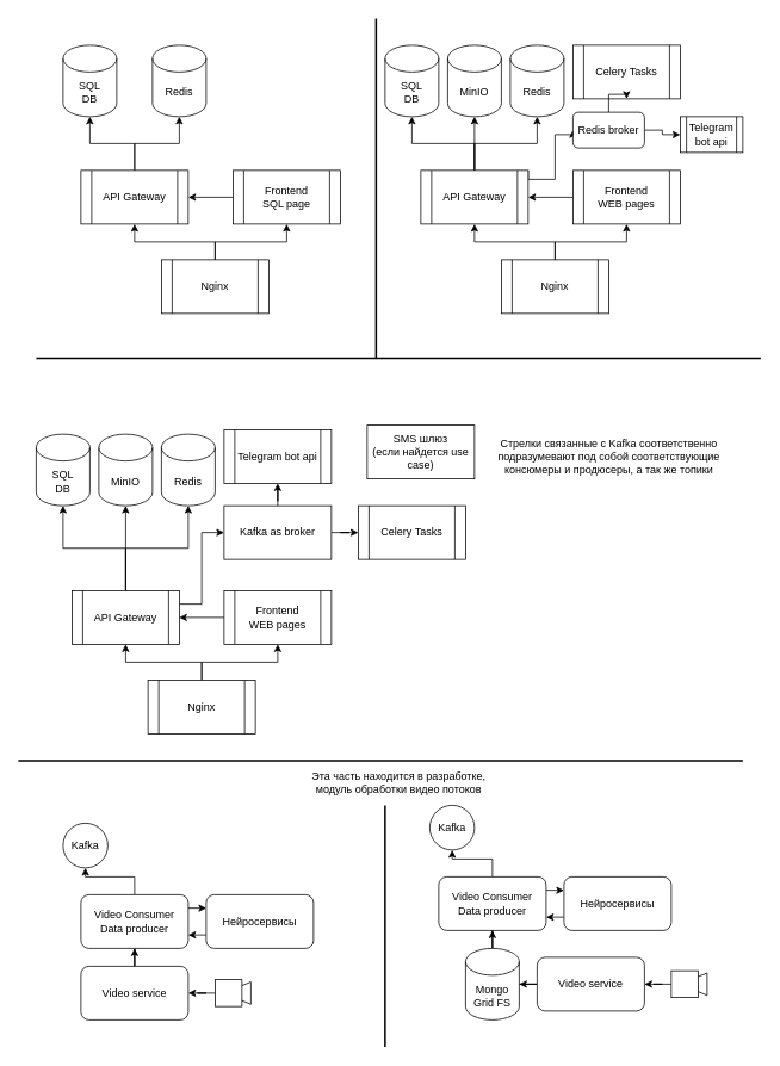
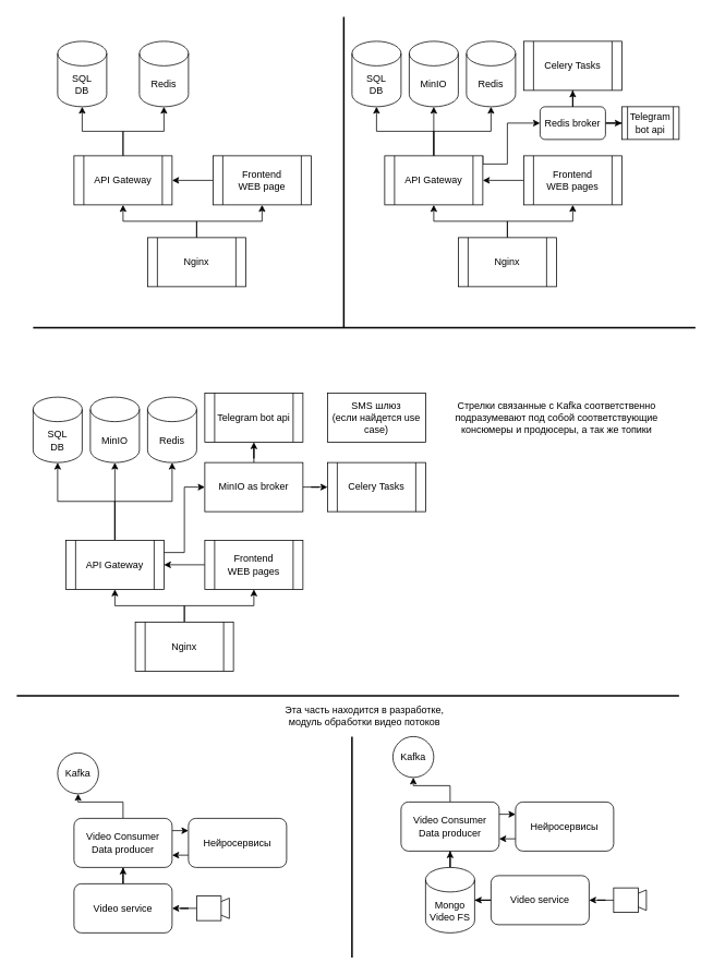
- <mxCell id="29" value="Redis broker" style="rounded=1;whiteSpace=wrap;html=1;" vertex="1" parent="1"><mxGeometry x="640" y="125" width="80" height="40" as="geometry" /></mxCell>
+ <mxCell id="29" value="Redis broker" style="rounded=1;whiteSpace=wrap;html=1;" vertex="1" parent="1"><mxGeometry x="660" y="130" width="80" height="40" as="geometry" /></mxCell>
- <mxCell id="10" value="&lt;div&gt;Frontend&lt;/div&gt;SQL page" style="shape=process;whiteSpace=wrap;html=1;backgroundOutline=1;" vertex="1" parent="1"><mxGeometry x="260" y="190" width="120" height="60" as="geometry" /></mxCell>
+ <mxCell id="10" value="&lt;div&gt;Frontend&lt;/div&gt;WEB page" style="shape=process;whiteSpace=wrap;html=1;backgroundOutline=1;" vertex="1" parent="1"><mxGeometry x="260" y="190" width="120" height="60" as="geometry" /></mxCell>
- <mxCell id="51" value="&lt;div&gt;SMS шлюз&lt;/div&gt;&lt;div&gt;(если найдется use case)&lt;br&gt;&lt;/div&gt;" style="rounded=0;whiteSpace=wrap;html=1;" vertex="1" parent="1"><mxGeometry x="410" y="475" width="120" height="60" as="geometry" /></mxCell>
+ <mxCell id="51" value="&lt;div&gt;SMS шлюз&lt;/div&gt;&lt;div&gt;(если найдется use case)&lt;br&gt;&lt;/div&gt;" style="rounded=0;whiteSpace=wrap;html=1;" vertex="1" parent="1"><mxGeometry x="400" y="480" width="120" height="60" as="geometry" /></mxCell>
- <mxCell id="50" value="Kafka as broker" style="rounded=0;whiteSpace=wrap;html=1;" vertex="1" parent="1"><mxGeometry x="250" y="565" width="120" height="60" as="geometry" /></mxCell>
+ <mxCell id="50" value="MinIO as broker" style="rounded=0;whiteSpace=wrap;html=1;" vertex="1" parent="1"><mxGeometry x="250" y="565" width="120" height="60" as="geometry" /></mxCell>
- <mxCell id="77" value="&lt;div&gt;Mongo&lt;/div&gt;&lt;div&gt;Grid FS&lt;br&gt;&lt;/div&gt;" style="shape=cylinder3;whiteSpace=wrap;html=1;boundedLbl=1;backgroundOutline=1;size=15;" vertex="1" parent="1"><mxGeometry x="520" y="1060" width="60" height="80" as="geometry" /></mxCell>
+ <mxCell id="77" value="&lt;div&gt;Mongo&lt;/div&gt;&lt;div&gt;Video FS&lt;br&gt;&lt;/div&gt;" style="shape=cylinder3;whiteSpace=wrap;html=1;boundedLbl=1;backgroundOutline=1;size=15;" vertex="1" parent="1"><mxGeometry x="520" y="1060" width="60" height="80" as="geometry" /></mxCell>
